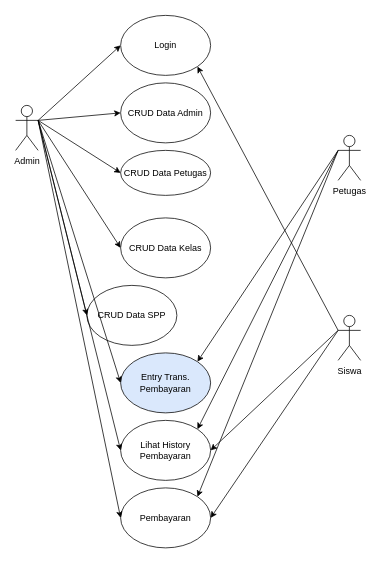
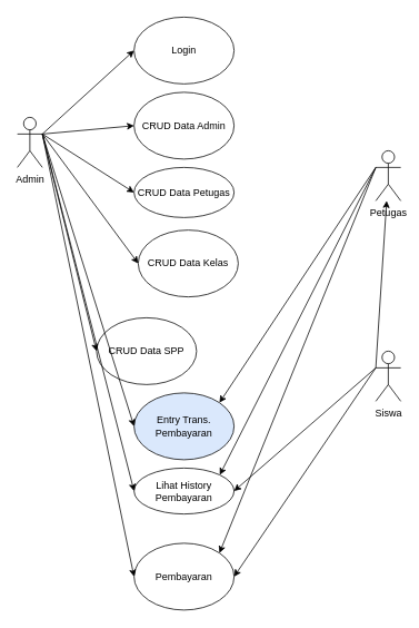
- <mxCell id="21" value="" style="endArrow=classic;html=1;rounded=0;entryX=1;entryY=1;entryDx=0;entryDy=0;exitX=0;exitY=0.333;exitDx=0;exitDy=0;exitPerimeter=0;" parent="1" source="3" target="5" edge="1"><mxGeometry width="50" height="50" relative="1" as="geometry"><mxPoint x="467.57" y="254.14" as="sourcePoint" /><mxPoint x="279.996" y="85.856" as="targetPoint" /></mxGeometry></mxCell>
+ <mxCell id="21" value="" style="endArrow=classic;html=1;rounded=0;exitX=0;exitY=0.333;exitDx=0;exitDy=0;exitPerimeter=0;" parent="1" source="3" target="4" edge="1"><mxGeometry width="50" height="50" relative="1" as="geometry"><mxPoint x="467.57" y="254.14" as="sourcePoint" /><mxPoint x="279.996" y="85.856" as="targetPoint" /></mxGeometry></mxCell>
- <mxCell id="8" value="CRUD Data Kelas" style="ellipse;whiteSpace=wrap;html=1;" parent="1" vertex="1"><mxGeometry x="160" y="290" width="120" height="80" as="geometry" /></mxCell>
+ <mxCell id="8" value="CRUD Data Kelas" style="ellipse;whiteSpace=wrap;html=1;" parent="1" vertex="1"><mxGeometry x="165" y="275" width="120" height="80" as="geometry" /></mxCell>
- <mxCell id="11" value="Lihat History Pembayaran" style="ellipse;whiteSpace=wrap;html=1;" parent="1" vertex="1"><mxGeometry x="160" y="560" width="120" height="80" as="geometry" /></mxCell>
+ <mxCell id="11" value="Lihat History Pembayaran" style="ellipse;whiteSpace=wrap;html=1;" parent="1" vertex="1"><mxGeometry x="160" y="560" width="120" height="55" as="geometry" /></mxCell>
